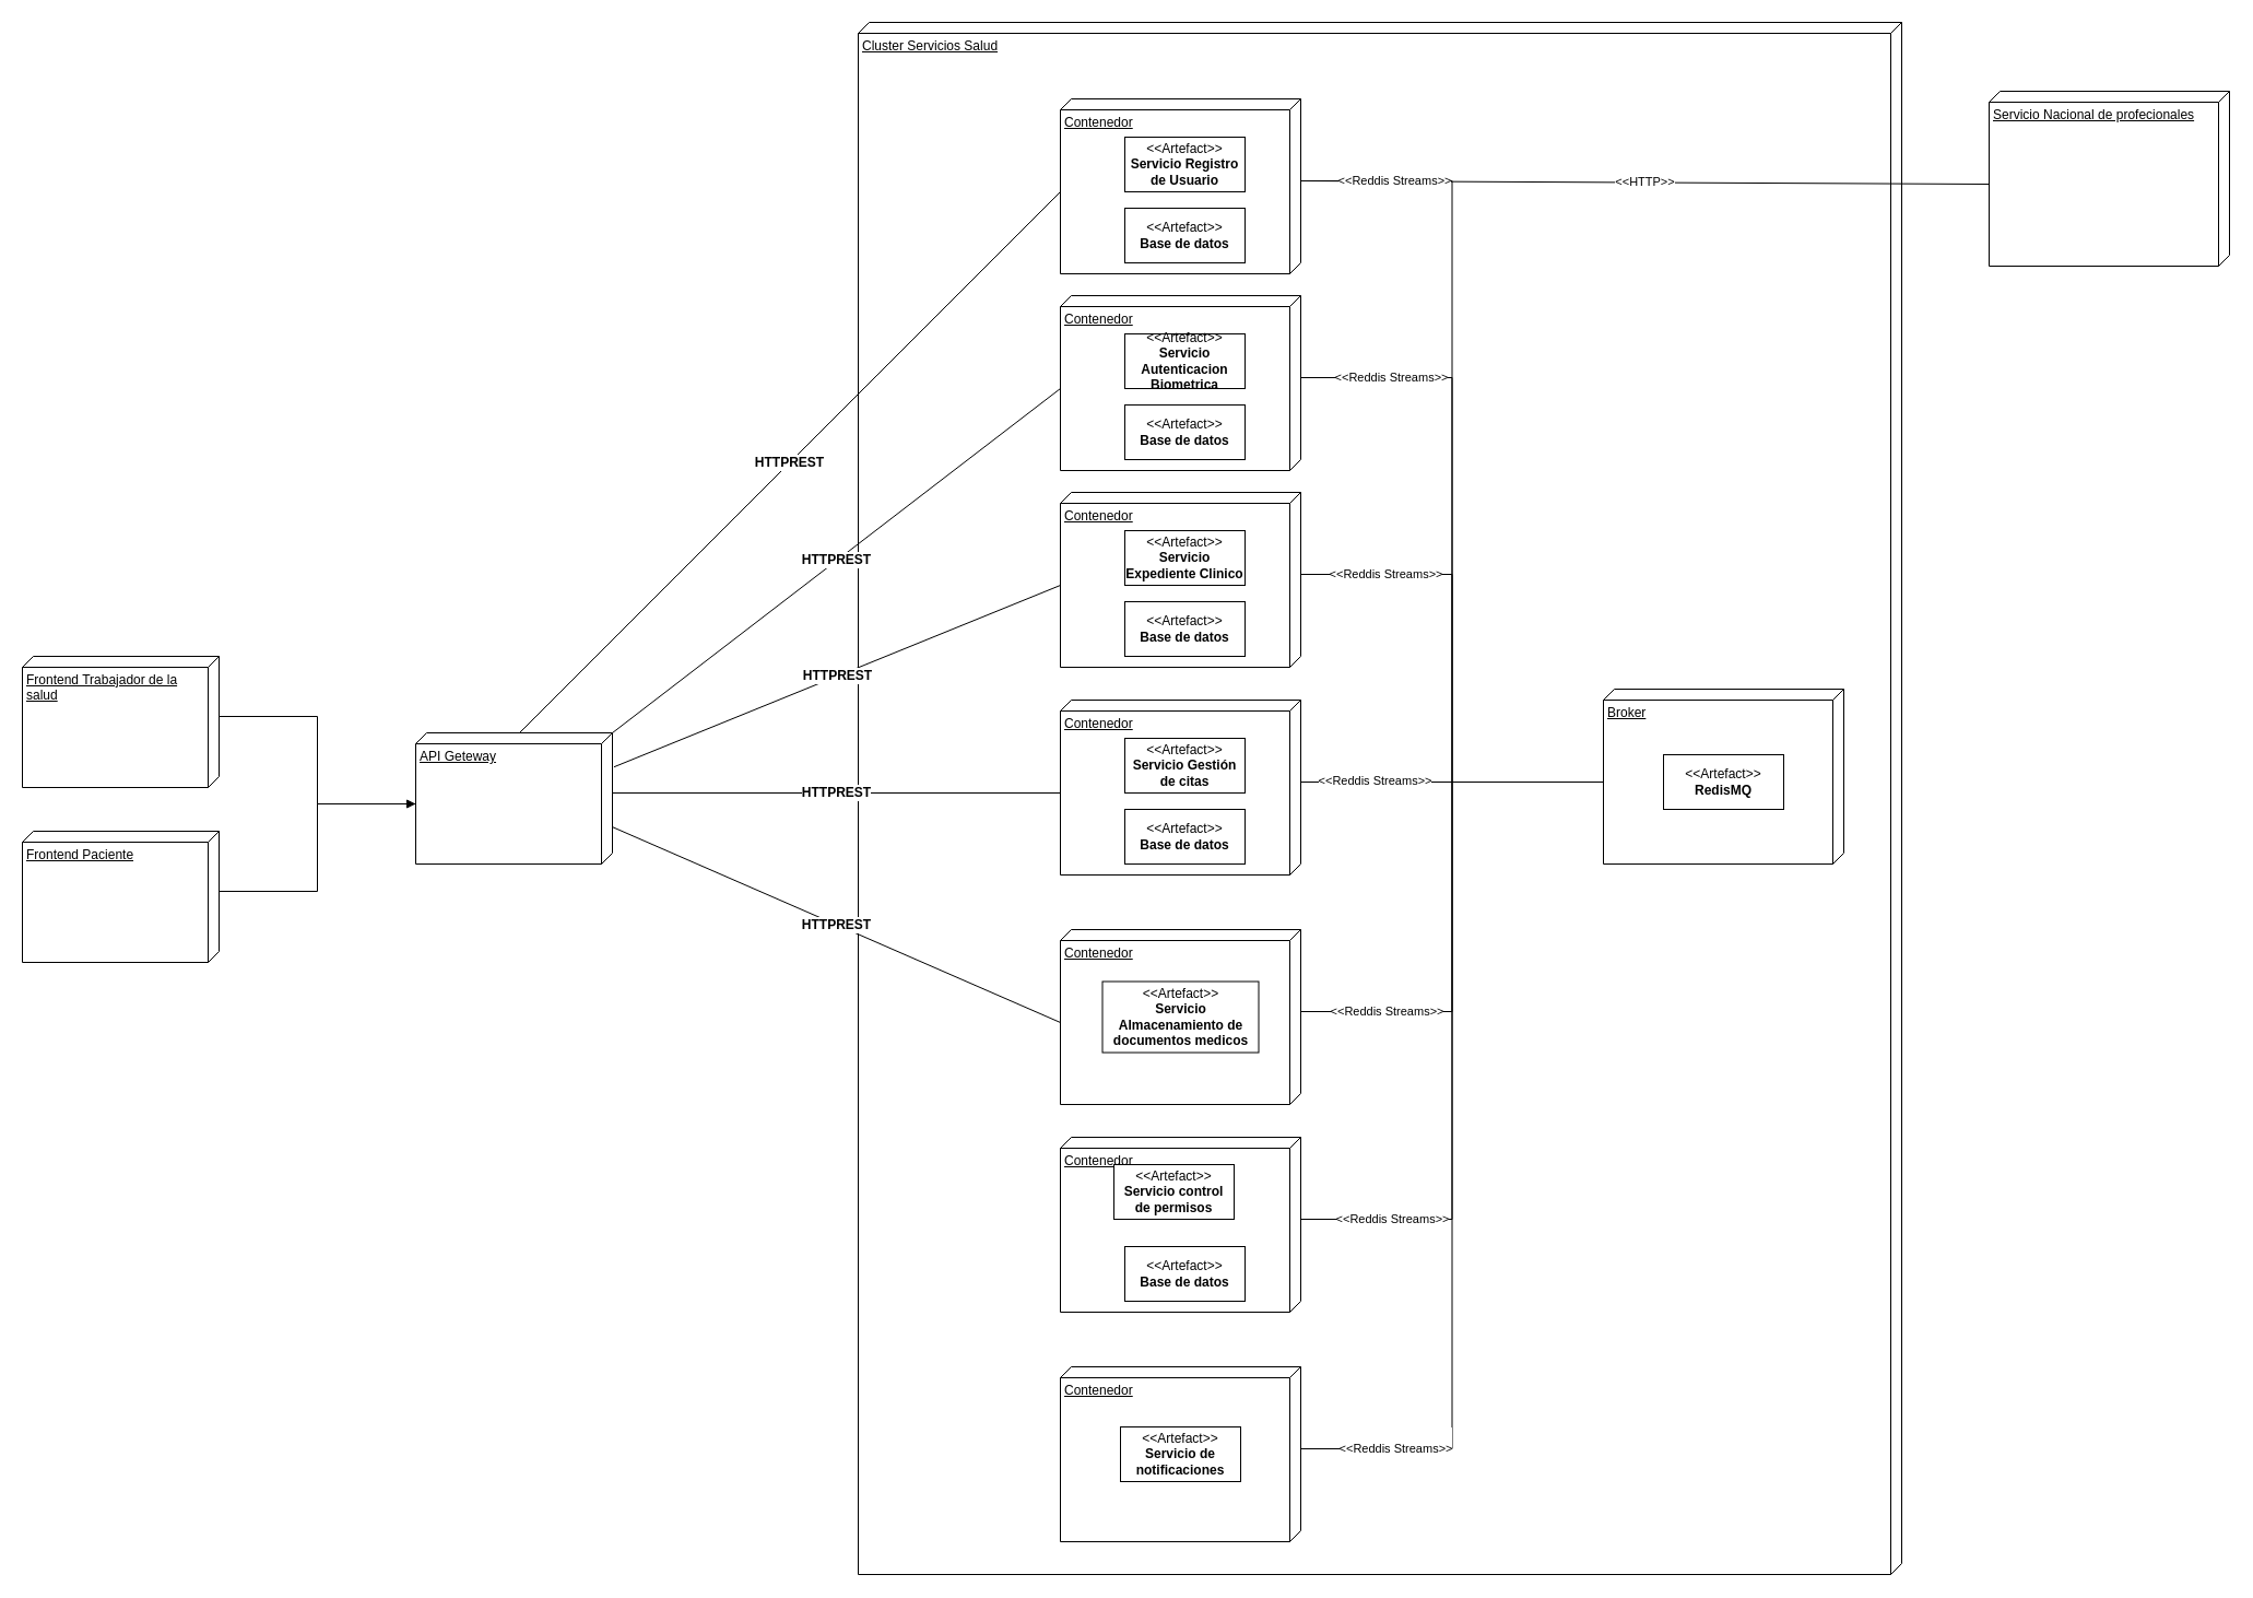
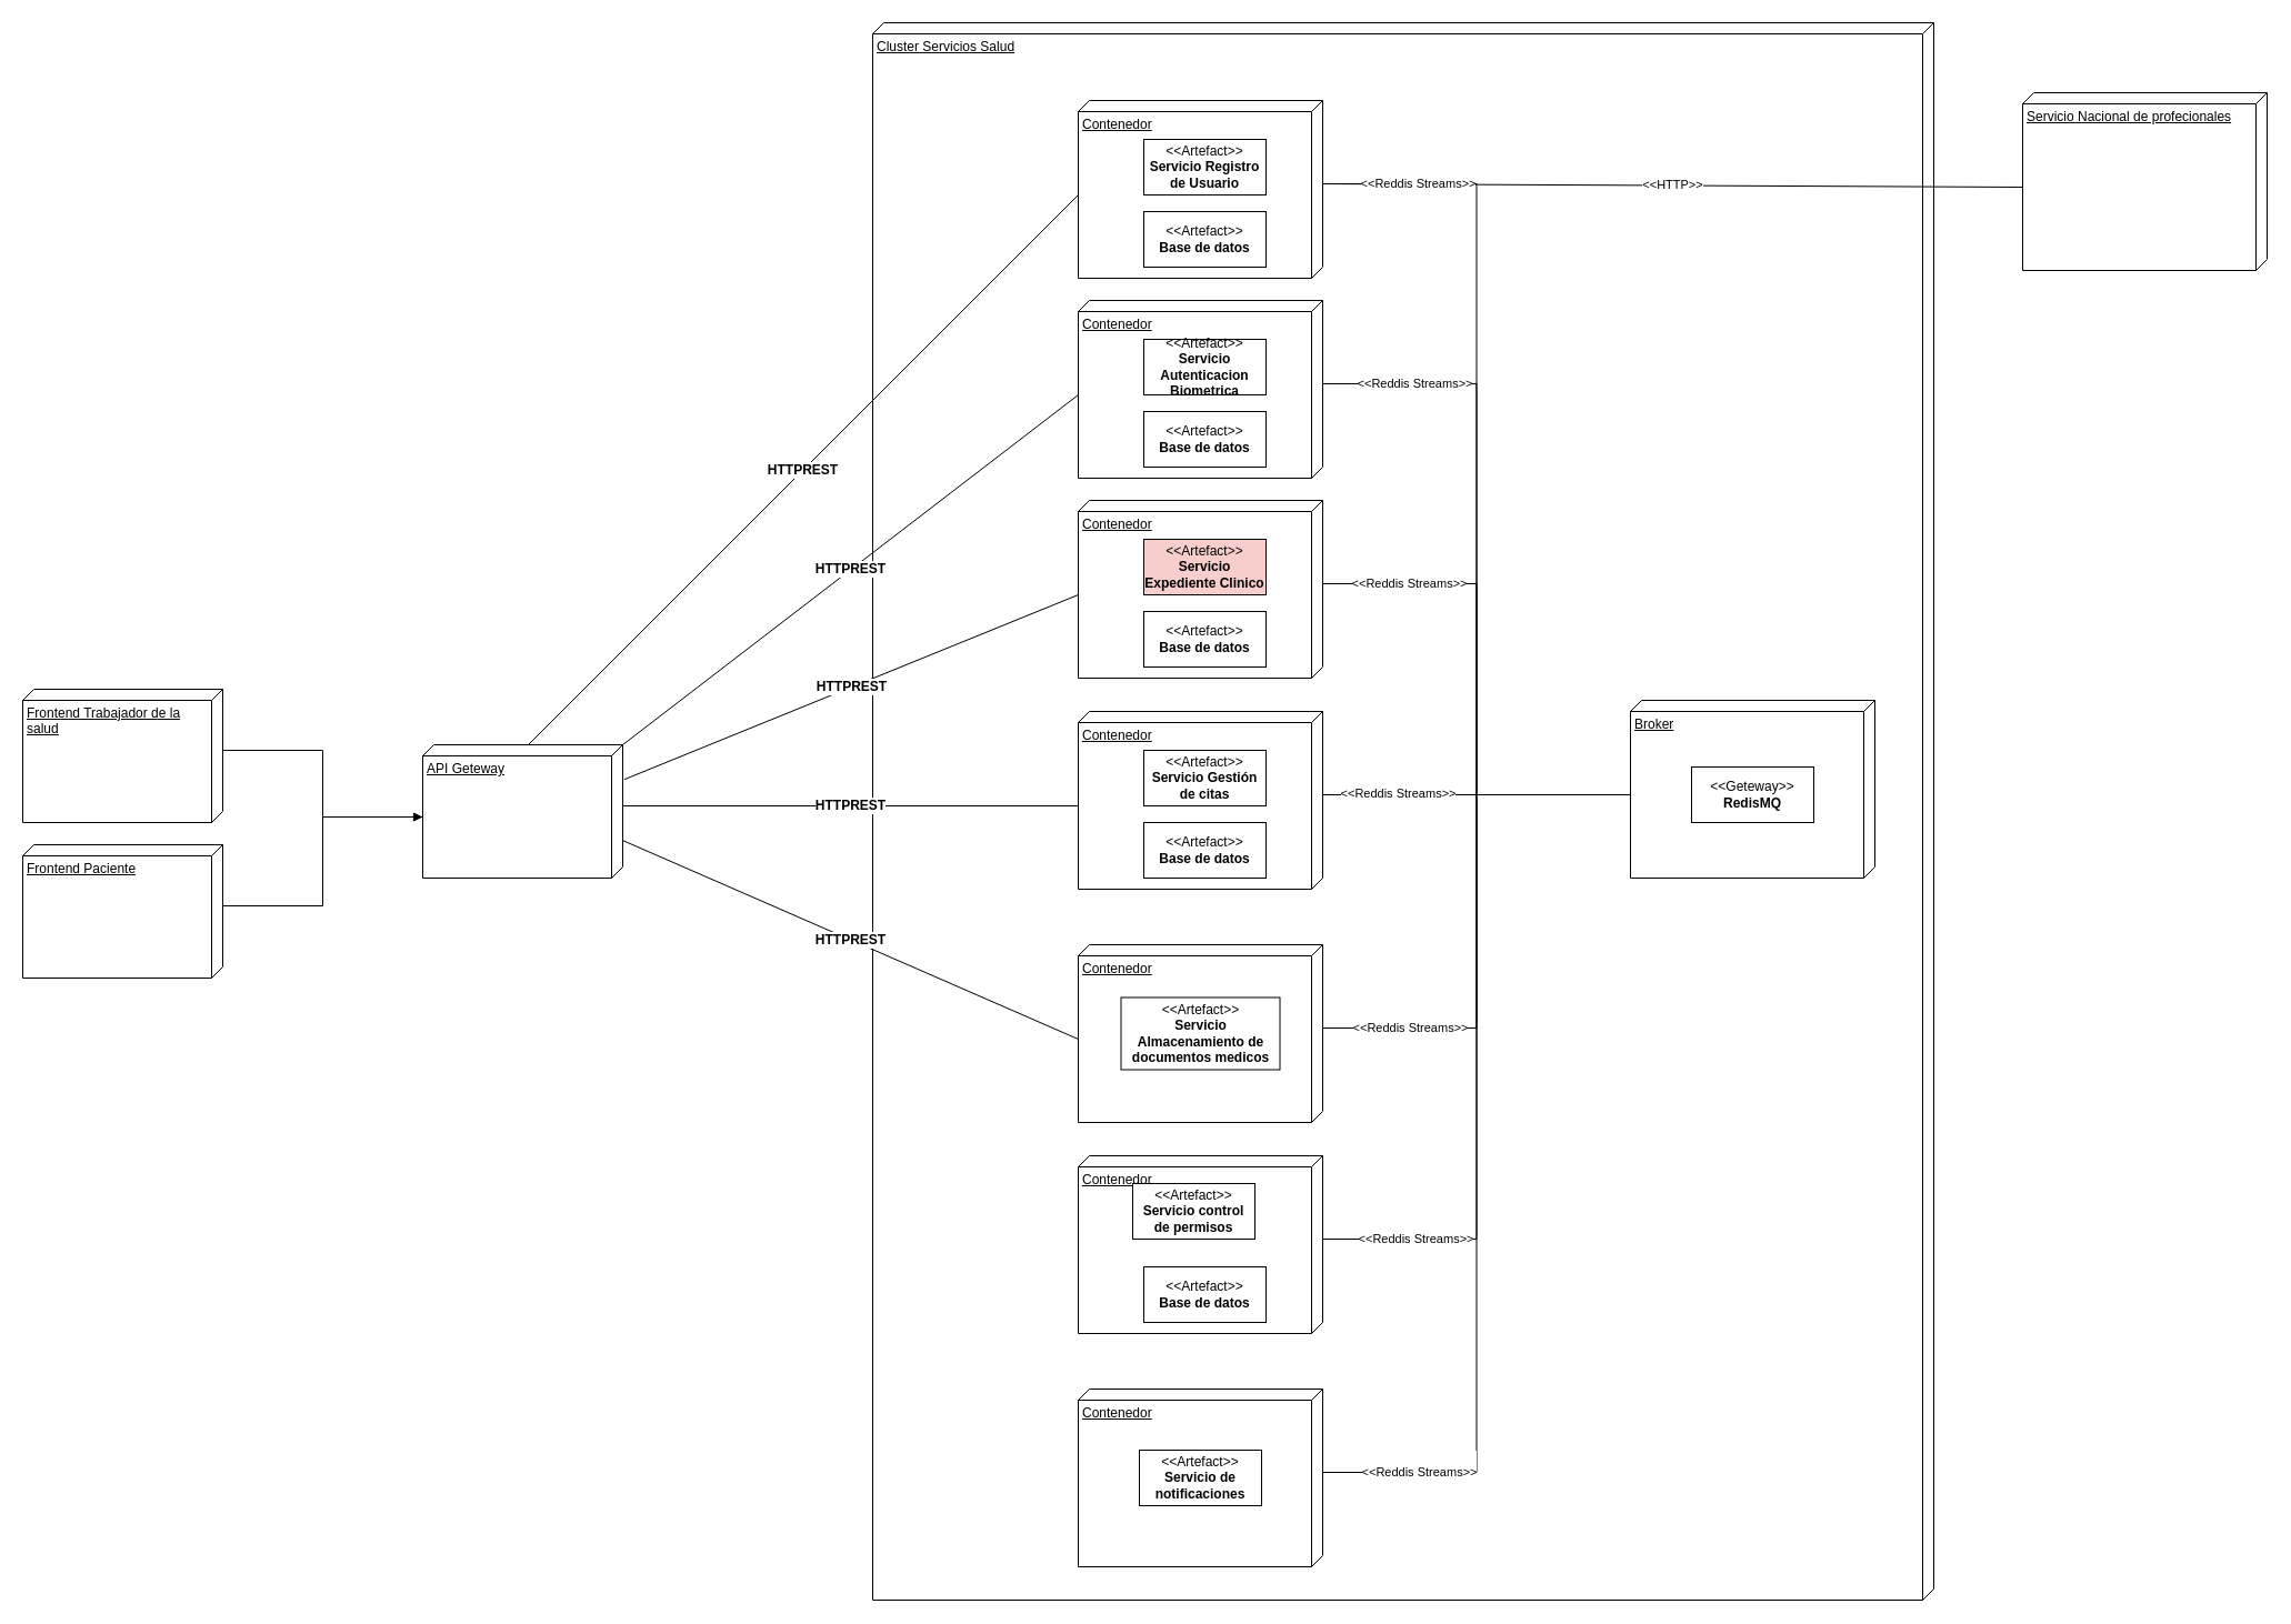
- <mxCell id="19" value="&amp;lt;&amp;lt;Artefact&amp;gt;&amp;gt;&lt;div&gt;&lt;b&gt;Servicio Expediente Clinico&lt;/b&gt;&lt;/div&gt;" style="html=1;whiteSpace=wrap;" parent="17" vertex="1"><mxGeometry x="59" y="35" width="110" height="50" as="geometry" /></mxCell>
+ <mxCell id="19" value="&amp;lt;&amp;lt;Artefact&amp;gt;&amp;gt;&lt;div&gt;&lt;b&gt;Servicio Expediente Clinico&lt;/b&gt;&lt;/div&gt;" style="html=1;whiteSpace=wrap;fillColor=#f8cecc;" parent="17" vertex="1"><mxGeometry x="59" y="35" width="110" height="50" as="geometry" /></mxCell>
- <mxCell id="29" value="Frontend Trabajador de la salud" style="verticalAlign=top;align=left;spacingTop=8;spacingLeft=2;spacingRight=12;shape=cube;size=10;direction=south;fontStyle=4;html=1;whiteSpace=wrap;" parent="1" vertex="1"><mxGeometry x="20" y="600" width="180" height="120" as="geometry" /></mxCell>
+ <mxCell id="29" value="Frontend Trabajador de la salud" style="verticalAlign=top;align=left;spacingTop=8;spacingLeft=2;spacingRight=12;shape=cube;size=10;direction=south;fontStyle=4;html=1;whiteSpace=wrap;" parent="1" vertex="1"><mxGeometry x="20" y="620" width="180" height="120" as="geometry" /></mxCell>
- <mxCell id="42" value="&amp;lt;&amp;lt;Artefact&amp;gt;&amp;gt;&lt;div&gt;&lt;b&gt;RedisMQ&lt;/b&gt;&lt;/div&gt;" style="html=1;whiteSpace=wrap;" parent="40" vertex="1"><mxGeometry x="55" y="60" width="110" height="50" as="geometry" /></mxCell>
+ <mxCell id="42" value="&amp;lt;&amp;lt;Geteway&amp;gt;&amp;gt;&lt;div&gt;&lt;b&gt;RedisMQ&lt;/b&gt;&lt;/div&gt;" style="html=1;whiteSpace=wrap;" parent="40" vertex="1"><mxGeometry x="55" y="60" width="110" height="50" as="geometry" /></mxCell>
